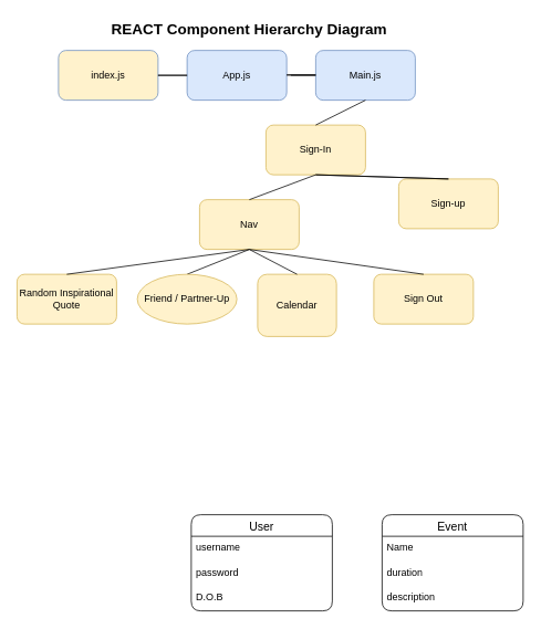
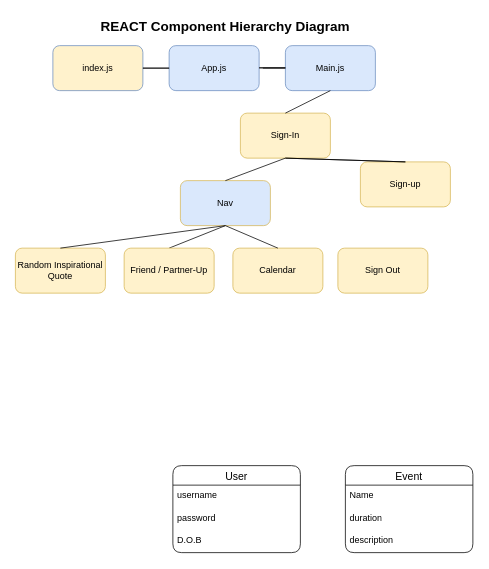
- <mxCell id="6" value="Nav" style="rounded=1;whiteSpace=wrap;html=1;fillColor=#fff2cc;strokeColor=#d6b656;" vertex="1" parent="1"><mxGeometry x="240" y="240" width="120" height="60" as="geometry" /></mxCell>
+ <mxCell id="6" value="Nav" style="rounded=1;whiteSpace=wrap;html=1;fillColor=#dae8fc;strokeColor=#d6b656;" vertex="1" parent="1"><mxGeometry x="240" y="240" width="120" height="60" as="geometry" /></mxCell>
- <mxCell id="18" value="" style="endArrow=none;html=1;rounded=0;exitX=0.5;exitY=0;exitDx=0;exitDy=0;entryX=0.5;entryY=1;entryDx=0;entryDy=0;" edge="1" parent="1" source="14" target="6"><mxGeometry width="50" height="50" relative="1" as="geometry"><mxPoint x="309.62" y="340" as="sourcePoint" /><mxPoint x="310" y="310" as="targetPoint" /></mxGeometry></mxCell>
- <mxCell id="21" value="Friend / Partner-Up" style="ellipse;whiteSpace=wrap;html=1;fillColor=#fff2cc;strokeColor=#d6b656;" vertex="1" parent="1"><mxGeometry x="165" y="330" width="120" height="60" as="geometry" /></mxCell>
+ <mxCell id="21" value="Friend / Partner-Up" style="rounded=1;whiteSpace=wrap;html=1;fillColor=#fff2cc;strokeColor=#d6b656;" vertex="1" parent="1"><mxGeometry x="165" y="330" width="120" height="60" as="geometry" /></mxCell>
- <mxCell id="12" value="Calendar" style="rounded=1;whiteSpace=wrap;html=1;fillColor=#fff2cc;strokeColor=#d6b656;" vertex="1" parent="1"><mxGeometry x="310" y="330" width="95" height="75" as="geometry" /></mxCell>
+ <mxCell id="12" value="Calendar" style="rounded=1;whiteSpace=wrap;html=1;fillColor=#fff2cc;strokeColor=#d6b656;" vertex="1" parent="1"><mxGeometry x="310" y="330" width="120" height="60" as="geometry" /></mxCell>
